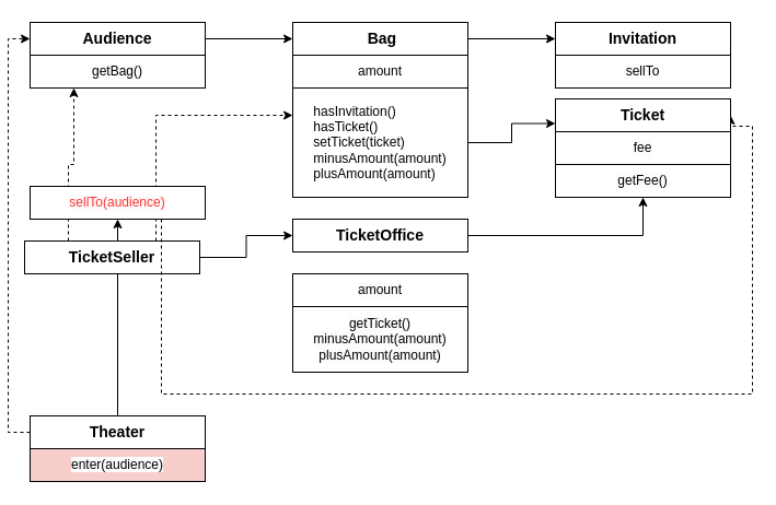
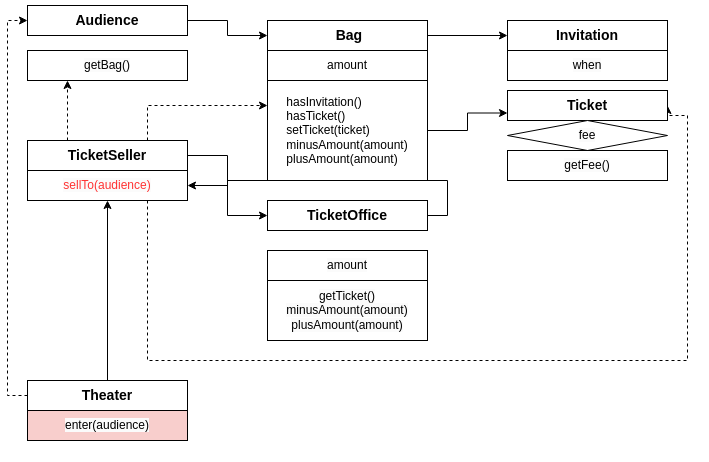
- <mxCell id="13" value="&lt;b&gt;&lt;font style=&quot;font-size: 14px;&quot;&gt;Audience&lt;/font&gt;&lt;/b&gt;" style="rounded=0;whiteSpace=wrap;html=1;" vertex="1" parent="1"><mxGeometry x="20" y="20" width="160" height="30" as="geometry" /></mxCell>
+ <mxCell id="13" value="&lt;b&gt;&lt;font style=&quot;font-size: 14px;&quot;&gt;Audience&lt;/font&gt;&lt;/b&gt;" style="rounded=0;whiteSpace=wrap;html=1;" vertex="1" parent="1"><mxGeometry x="20" y="5" width="160" height="30" as="geometry" /></mxCell>
- <mxCell id="21" value="&lt;span style=&quot;color: rgb(0, 0, 0); font-family: Helvetica; font-size: 12px; font-style: normal; font-variant-ligatures: normal; font-variant-caps: normal; font-weight: 400; letter-spacing: normal; orphans: 2; text-align: left; text-indent: 0px; text-transform: none; widows: 2; word-spacing: 0px; -webkit-text-stroke-width: 0px; background-color: rgb(251, 251, 251); text-decoration-thickness: initial; text-decoration-style: initial; text-decoration-color: initial; float: none; display: inline !important;&quot;&gt;sellTo&lt;/span&gt;" style="rounded=0;whiteSpace=wrap;html=1;" vertex="1" parent="1"><mxGeometry x="500" y="50" width="160" height="30" as="geometry" /></mxCell>
+ <mxCell id="21" value="&lt;span style=&quot;color: rgb(0, 0, 0); font-family: Helvetica; font-size: 12px; font-style: normal; font-variant-ligatures: normal; font-variant-caps: normal; font-weight: 400; letter-spacing: normal; orphans: 2; text-align: left; text-indent: 0px; text-transform: none; widows: 2; word-spacing: 0px; -webkit-text-stroke-width: 0px; background-color: rgb(251, 251, 251); text-decoration-thickness: initial; text-decoration-style: initial; text-decoration-color: initial; float: none; display: inline !important;&quot;&gt;when&lt;/span&gt;" style="rounded=0;whiteSpace=wrap;html=1;" vertex="1" parent="1"><mxGeometry x="500" y="50" width="160" height="30" as="geometry" /></mxCell>
- <mxCell id="23" value="&lt;span style=&quot;color: rgb(0, 0, 0); font-family: Helvetica; font-size: 12px; font-style: normal; font-variant-ligatures: normal; font-variant-caps: normal; font-weight: 400; letter-spacing: normal; orphans: 2; text-align: left; text-indent: 0px; text-transform: none; widows: 2; word-spacing: 0px; -webkit-text-stroke-width: 0px; background-color: rgb(251, 251, 251); text-decoration-thickness: initial; text-decoration-style: initial; text-decoration-color: initial; float: none; display: inline !important;&quot;&gt;fee&lt;/span&gt;" style="rounded=0;whiteSpace=wrap;html=1;" vertex="1" parent="1"><mxGeometry x="500" y="120" width="160" height="30" as="geometry" /></mxCell>
+ <mxCell id="23" value="&lt;span style=&quot;color: rgb(0, 0, 0); font-family: Helvetica; font-size: 12px; font-style: normal; font-variant-ligatures: normal; font-variant-caps: normal; font-weight: 400; letter-spacing: normal; orphans: 2; text-align: left; text-indent: 0px; text-transform: none; widows: 2; word-spacing: 0px; -webkit-text-stroke-width: 0px; background-color: rgb(251, 251, 251); text-decoration-thickness: initial; text-decoration-style: initial; text-decoration-color: initial; float: none; display: inline !important;&quot;&gt;fee&lt;/span&gt;" style="rhombus;whiteSpace=wrap;html=1;" vertex="1" parent="1"><mxGeometry x="500" y="120" width="160" height="30" as="geometry" /></mxCell>
- <mxCell id="25" style="edgeStyle=orthogonalEdgeStyle;rounded=0;orthogonalLoop=1;jettySize=auto;html=1;exitX=1;exitY=0.5;exitDx=0;exitDy=0;entryX=0.5;entryY=1;entryDx=0;entryDy=0;" edge="1" parent="1" source="26" target="24"><mxGeometry relative="1" as="geometry"><mxPoint x="580" y="190" as="targetPoint" /></mxGeometry></mxCell>
+ <mxCell id="25" style="edgeStyle=orthogonalEdgeStyle;rounded=0;orthogonalLoop=1;jettySize=auto;html=1;exitX=1;exitY=0.5;exitDx=0;exitDy=0;" edge="1" parent="1" source="26" target="11"><mxGeometry relative="1" as="geometry"><mxPoint x="580" y="190" as="targetPoint" /></mxGeometry></mxCell>
- <mxCell id="9" value="&lt;b&gt;&lt;font style=&quot;font-size: 14px;&quot;&gt;TicketSeller&lt;/font&gt;&lt;/b&gt;" style="rounded=0;whiteSpace=wrap;html=1;" vertex="1" parent="1"><mxGeometry x="15" y="220" width="160" height="30" as="geometry" /></mxCell>
+ <mxCell id="9" value="&lt;b&gt;&lt;font style=&quot;font-size: 14px;&quot;&gt;TicketSeller&lt;/font&gt;&lt;/b&gt;" style="rounded=0;whiteSpace=wrap;html=1;" vertex="1" parent="1"><mxGeometry x="20" y="140" width="160" height="30" as="geometry" /></mxCell>
